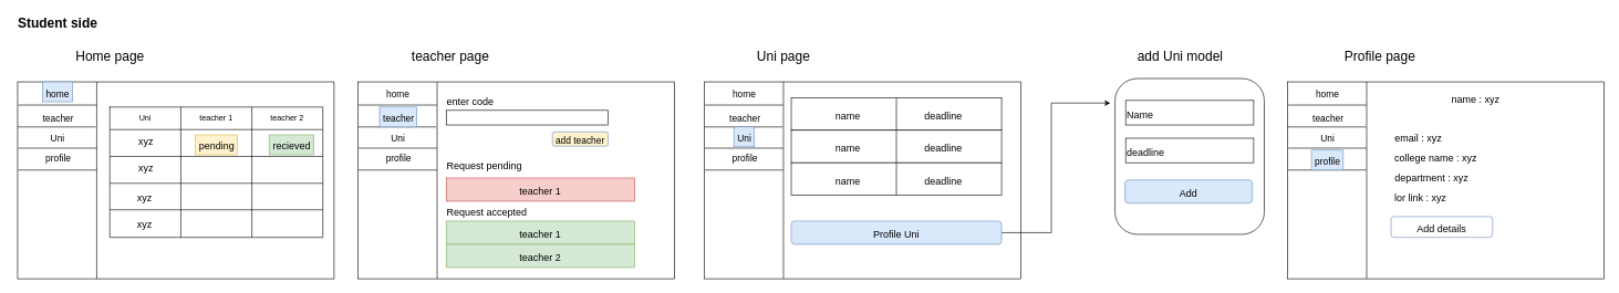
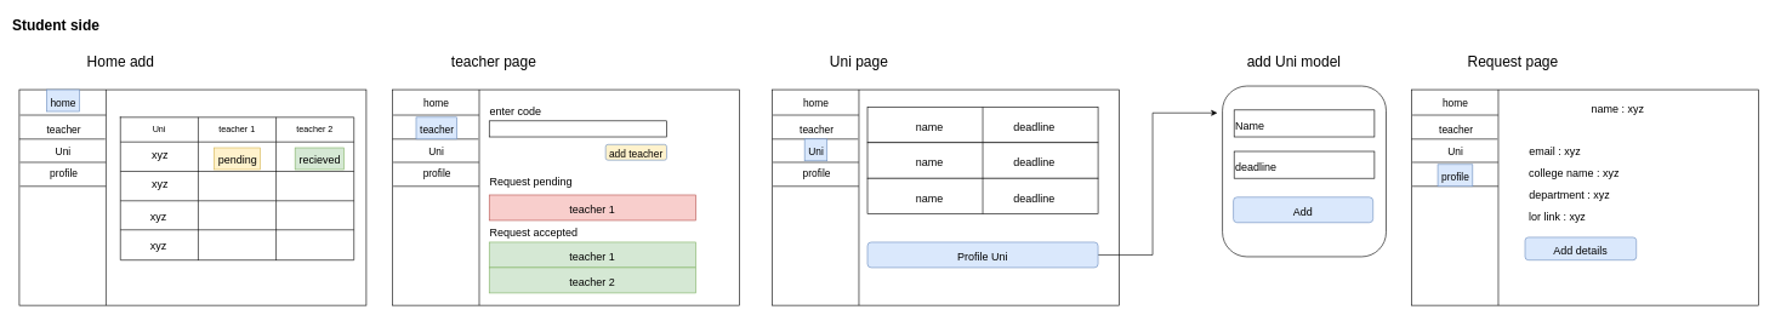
- <mxCell id="2" value="&lt;b style=&quot;font-size: 20px&quot;&gt;Student side&lt;/b&gt;" style="text;html=1;align=center;verticalAlign=middle;resizable=0;points=[];autosize=1;fontSize=20;" vertex="1" parent="1"><mxGeometry x="20" y="20" width="130" height="28" as="geometry" /></mxCell>
+ <mxCell id="2" value="&lt;b style=&quot;font-size: 20px&quot;&gt;Student side&lt;/b&gt;" style="text;html=1;align=center;verticalAlign=middle;resizable=0;points=[];autosize=1;fontSize=20;" vertex="1" parent="1"><mxGeometry x="10" y="20" width="130" height="28" as="geometry" /></mxCell>
- <mxCell id="3" value="Home page" style="text;html=1;align=center;verticalAlign=middle;resizable=0;points=[];autosize=1;fontSize=20;" vertex="1" parent="1"><mxGeometry x="107" y="70" width="113" height="28" as="geometry" /></mxCell>
+ <mxCell id="3" value="Home add" style="text;html=1;align=center;verticalAlign=middle;resizable=0;points=[];autosize=1;fontSize=20;" vertex="1" parent="1"><mxGeometry x="107" y="70" width="113" height="28" as="geometry" /></mxCell>
- <mxCell id="83" value="Profile page" style="text;html=1;align=center;verticalAlign=middle;resizable=0;points=[];autosize=1;fontSize=20;" vertex="1" parent="1"><mxGeometry x="2020" y="70" width="116" height="28" as="geometry" /></mxCell>
+ <mxCell id="83" value="Request page" style="text;html=1;align=center;verticalAlign=middle;resizable=0;points=[];autosize=1;fontSize=20;" vertex="1" parent="1"><mxGeometry x="2020" y="70" width="116" height="28" as="geometry" /></mxCell>
- <mxCell id="98" value="&lt;font style=&quot;font-size: 15px&quot;&gt;Add details&lt;/font&gt;" style="rounded=1;whiteSpace=wrap;html=1;fontSize=20;fillColor=#ffffff;strokeColor=#6c8ebf;align=center;" vertex="1" parent="1"><mxGeometry x="2095" y="326.26" width="153" height="31.37" as="geometry" /></mxCell>
+ <mxCell id="98" value="&lt;font style=&quot;font-size: 15px&quot;&gt;Add details&lt;/font&gt;" style="rounded=1;whiteSpace=wrap;html=1;fontSize=20;fillColor=#dae8fc;strokeColor=#6c8ebf;align=center;" vertex="1" parent="1"><mxGeometry x="2095" y="326.26" width="153" height="31.37" as="geometry" /></mxCell>
